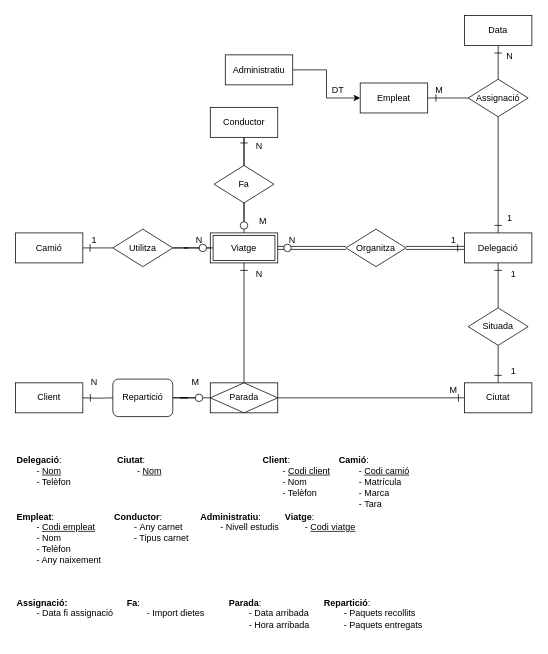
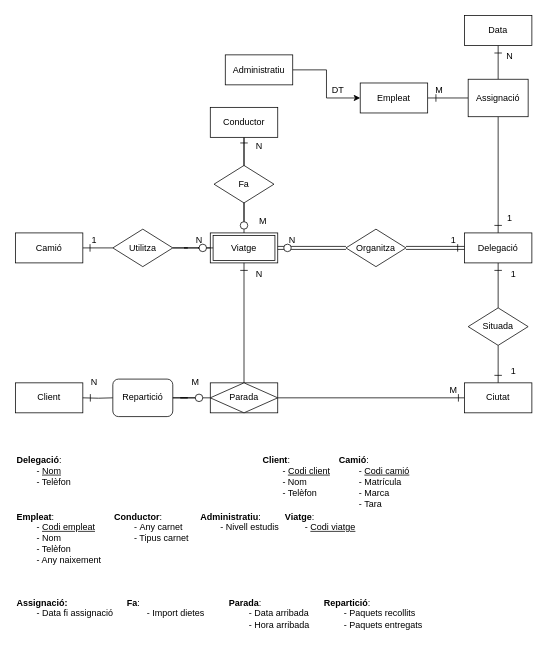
- <mxCell id="27" value="Assignació" style="rhombus;whiteSpace=wrap;html=1;" vertex="1" parent="1"><mxGeometry x="624" y="105" width="80" height="50" as="geometry" /></mxCell>
+ <mxCell id="27" value="Assignació" style="whiteSpace=wrap;html=1;rounded=0;" vertex="1" parent="1"><mxGeometry x="624" y="105" width="80" height="50" as="geometry" /></mxCell>
- <mxCell id="35" value="&lt;div align=&quot;left&quot;&gt;&lt;b&gt;Ciutat&lt;/b&gt;:&lt;/div&gt;&lt;div align=&quot;left&quot;&gt;&lt;span style=&quot;white-space: pre;&quot;&gt;&#09;&lt;/span&gt;- &lt;u&gt;Nom&lt;/u&gt;&lt;/div&gt;" style="text;html=1;align=left;verticalAlign=top;resizable=0;points=[];autosize=1;strokeColor=none;fillColor=none;" vertex="1" parent="1"><mxGeometry x="154" y="600" width="80" height="40" as="geometry" /></mxCell>
